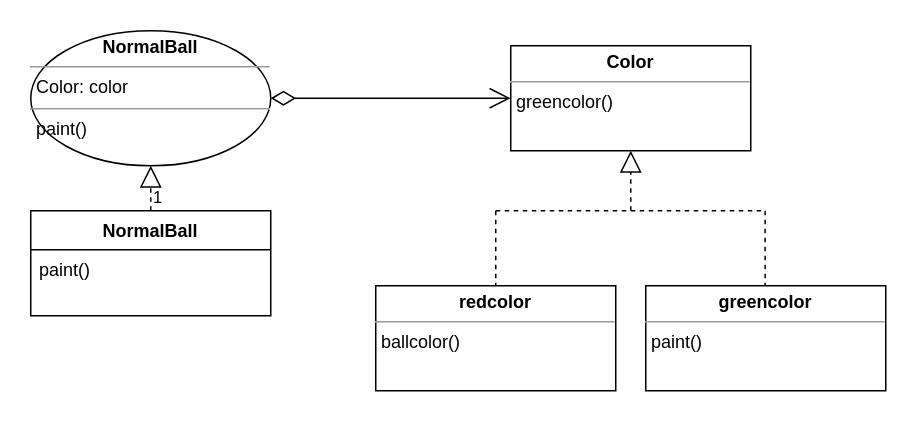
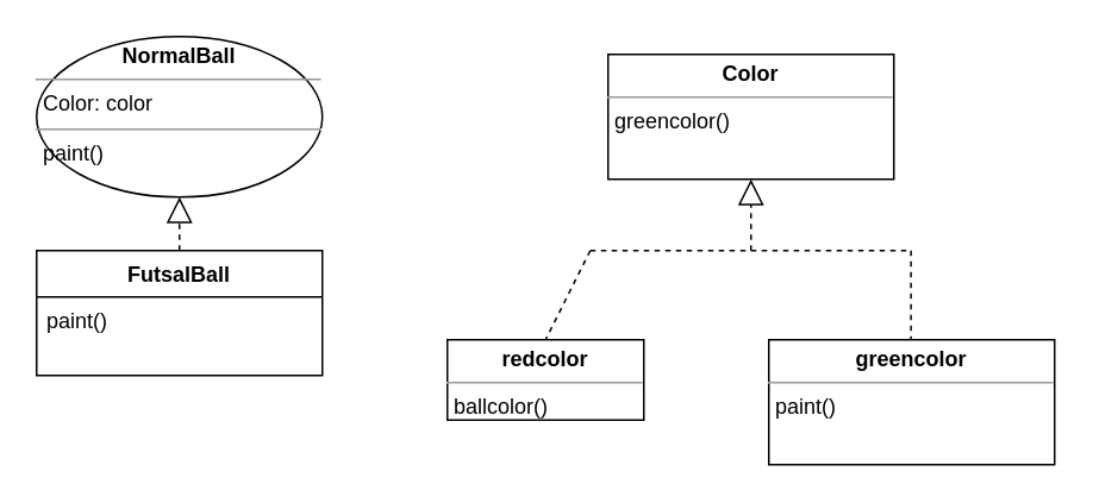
- <mxCell id="2" value="1" style="endArrow=open;html=1;endSize=12;startArrow=diamondThin;startSize=14;startFill=0;edgeStyle=orthogonalEdgeStyle;align=left;verticalAlign=bottom;rounded=0;entryX=0;entryY=0.5;entryDx=0;entryDy=0;exitX=1;exitY=0.5;exitDx=0;exitDy=0;" parent="1" target="3" edge="1" source="6"><mxGeometry x="-1" y="-110" relative="1" as="geometry"><mxPoint x="210" y="4.5" as="sourcePoint" /><mxPoint x="370" y="4.5" as="targetPoint" /><mxPoint x="-80" y="-35" as="offset" /></mxGeometry></mxCell>
- <mxCell id="4" value="NormalBall" style="swimlane;fontStyle=1;align=center;verticalAlign=top;childLayout=stackLayout;horizontal=1;startSize=26;horizontalStack=0;resizeParent=1;resizeParentMax=0;resizeLast=0;collapsible=1;marginBottom=0;" parent="1" vertex="1"><mxGeometry x="20" y="140" width="160" height="70" as="geometry" /></mxCell>
+ <mxCell id="4" value="FutsalBall" style="swimlane;fontStyle=1;align=center;verticalAlign=top;childLayout=stackLayout;horizontal=1;startSize=26;horizontalStack=0;resizeParent=1;resizeParentMax=0;resizeLast=0;collapsible=1;marginBottom=0;" parent="1" vertex="1"><mxGeometry x="20" y="140" width="160" height="70" as="geometry" /></mxCell>
- <mxCell id="8" value="&lt;p style=&quot;margin:0px;margin-top:4px;text-align:center;&quot;&gt;&lt;b&gt;redcolor&lt;/b&gt;&lt;/p&gt;&lt;hr size=&quot;1&quot;&gt;&lt;p style=&quot;margin:0px;margin-left:4px;&quot;&gt;&lt;/p&gt;&lt;p style=&quot;margin:0px;margin-left:4px;&quot;&gt;ballcolor()&lt;/p&gt;&lt;p style=&quot;margin:0px;margin-left:4px;&quot;&gt;&lt;br&gt;&lt;/p&gt;" style="verticalAlign=top;align=left;overflow=fill;fontSize=12;fontFamily=Helvetica;html=1;" parent="1" vertex="1"><mxGeometry x="250" y="190" width="160" height="70" as="geometry" /></mxCell>
+ <mxCell id="8" value="&lt;p style=&quot;margin:0px;margin-top:4px;text-align:center;&quot;&gt;&lt;b&gt;redcolor&lt;/b&gt;&lt;/p&gt;&lt;hr size=&quot;1&quot;&gt;&lt;p style=&quot;margin:0px;margin-left:4px;&quot;&gt;&lt;/p&gt;&lt;p style=&quot;margin:0px;margin-left:4px;&quot;&gt;ballcolor()&lt;/p&gt;&lt;p style=&quot;margin:0px;margin-left:4px;&quot;&gt;&lt;br&gt;&lt;/p&gt;" style="verticalAlign=top;align=left;overflow=fill;fontSize=12;fontFamily=Helvetica;html=1;" parent="1" vertex="1"><mxGeometry x="250" y="190" width="110" height="45" as="geometry" /></mxCell>
